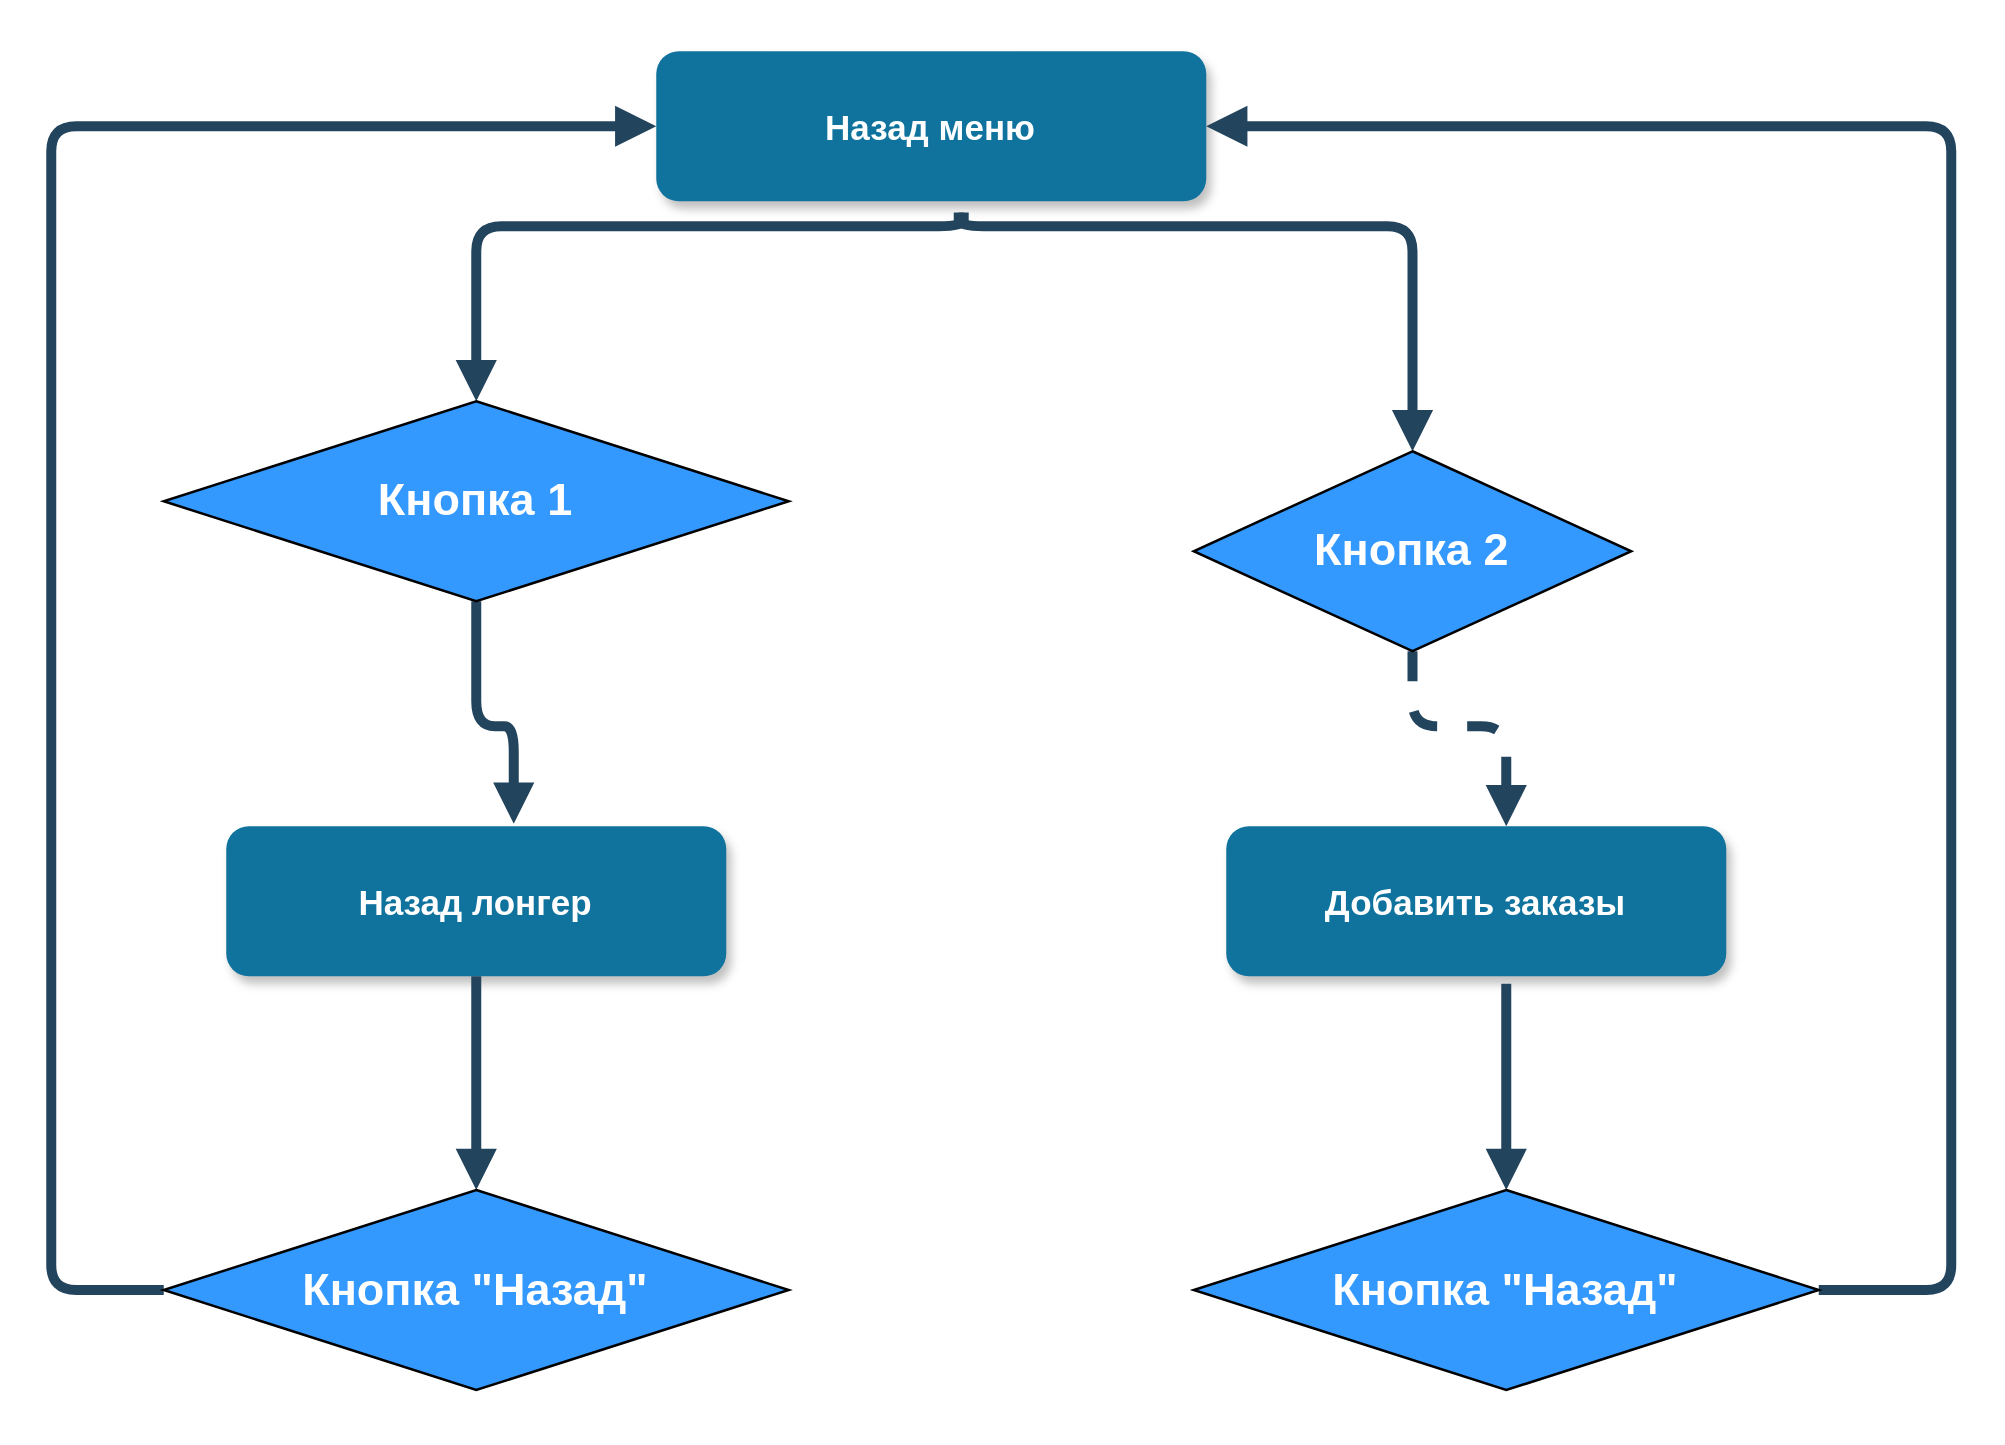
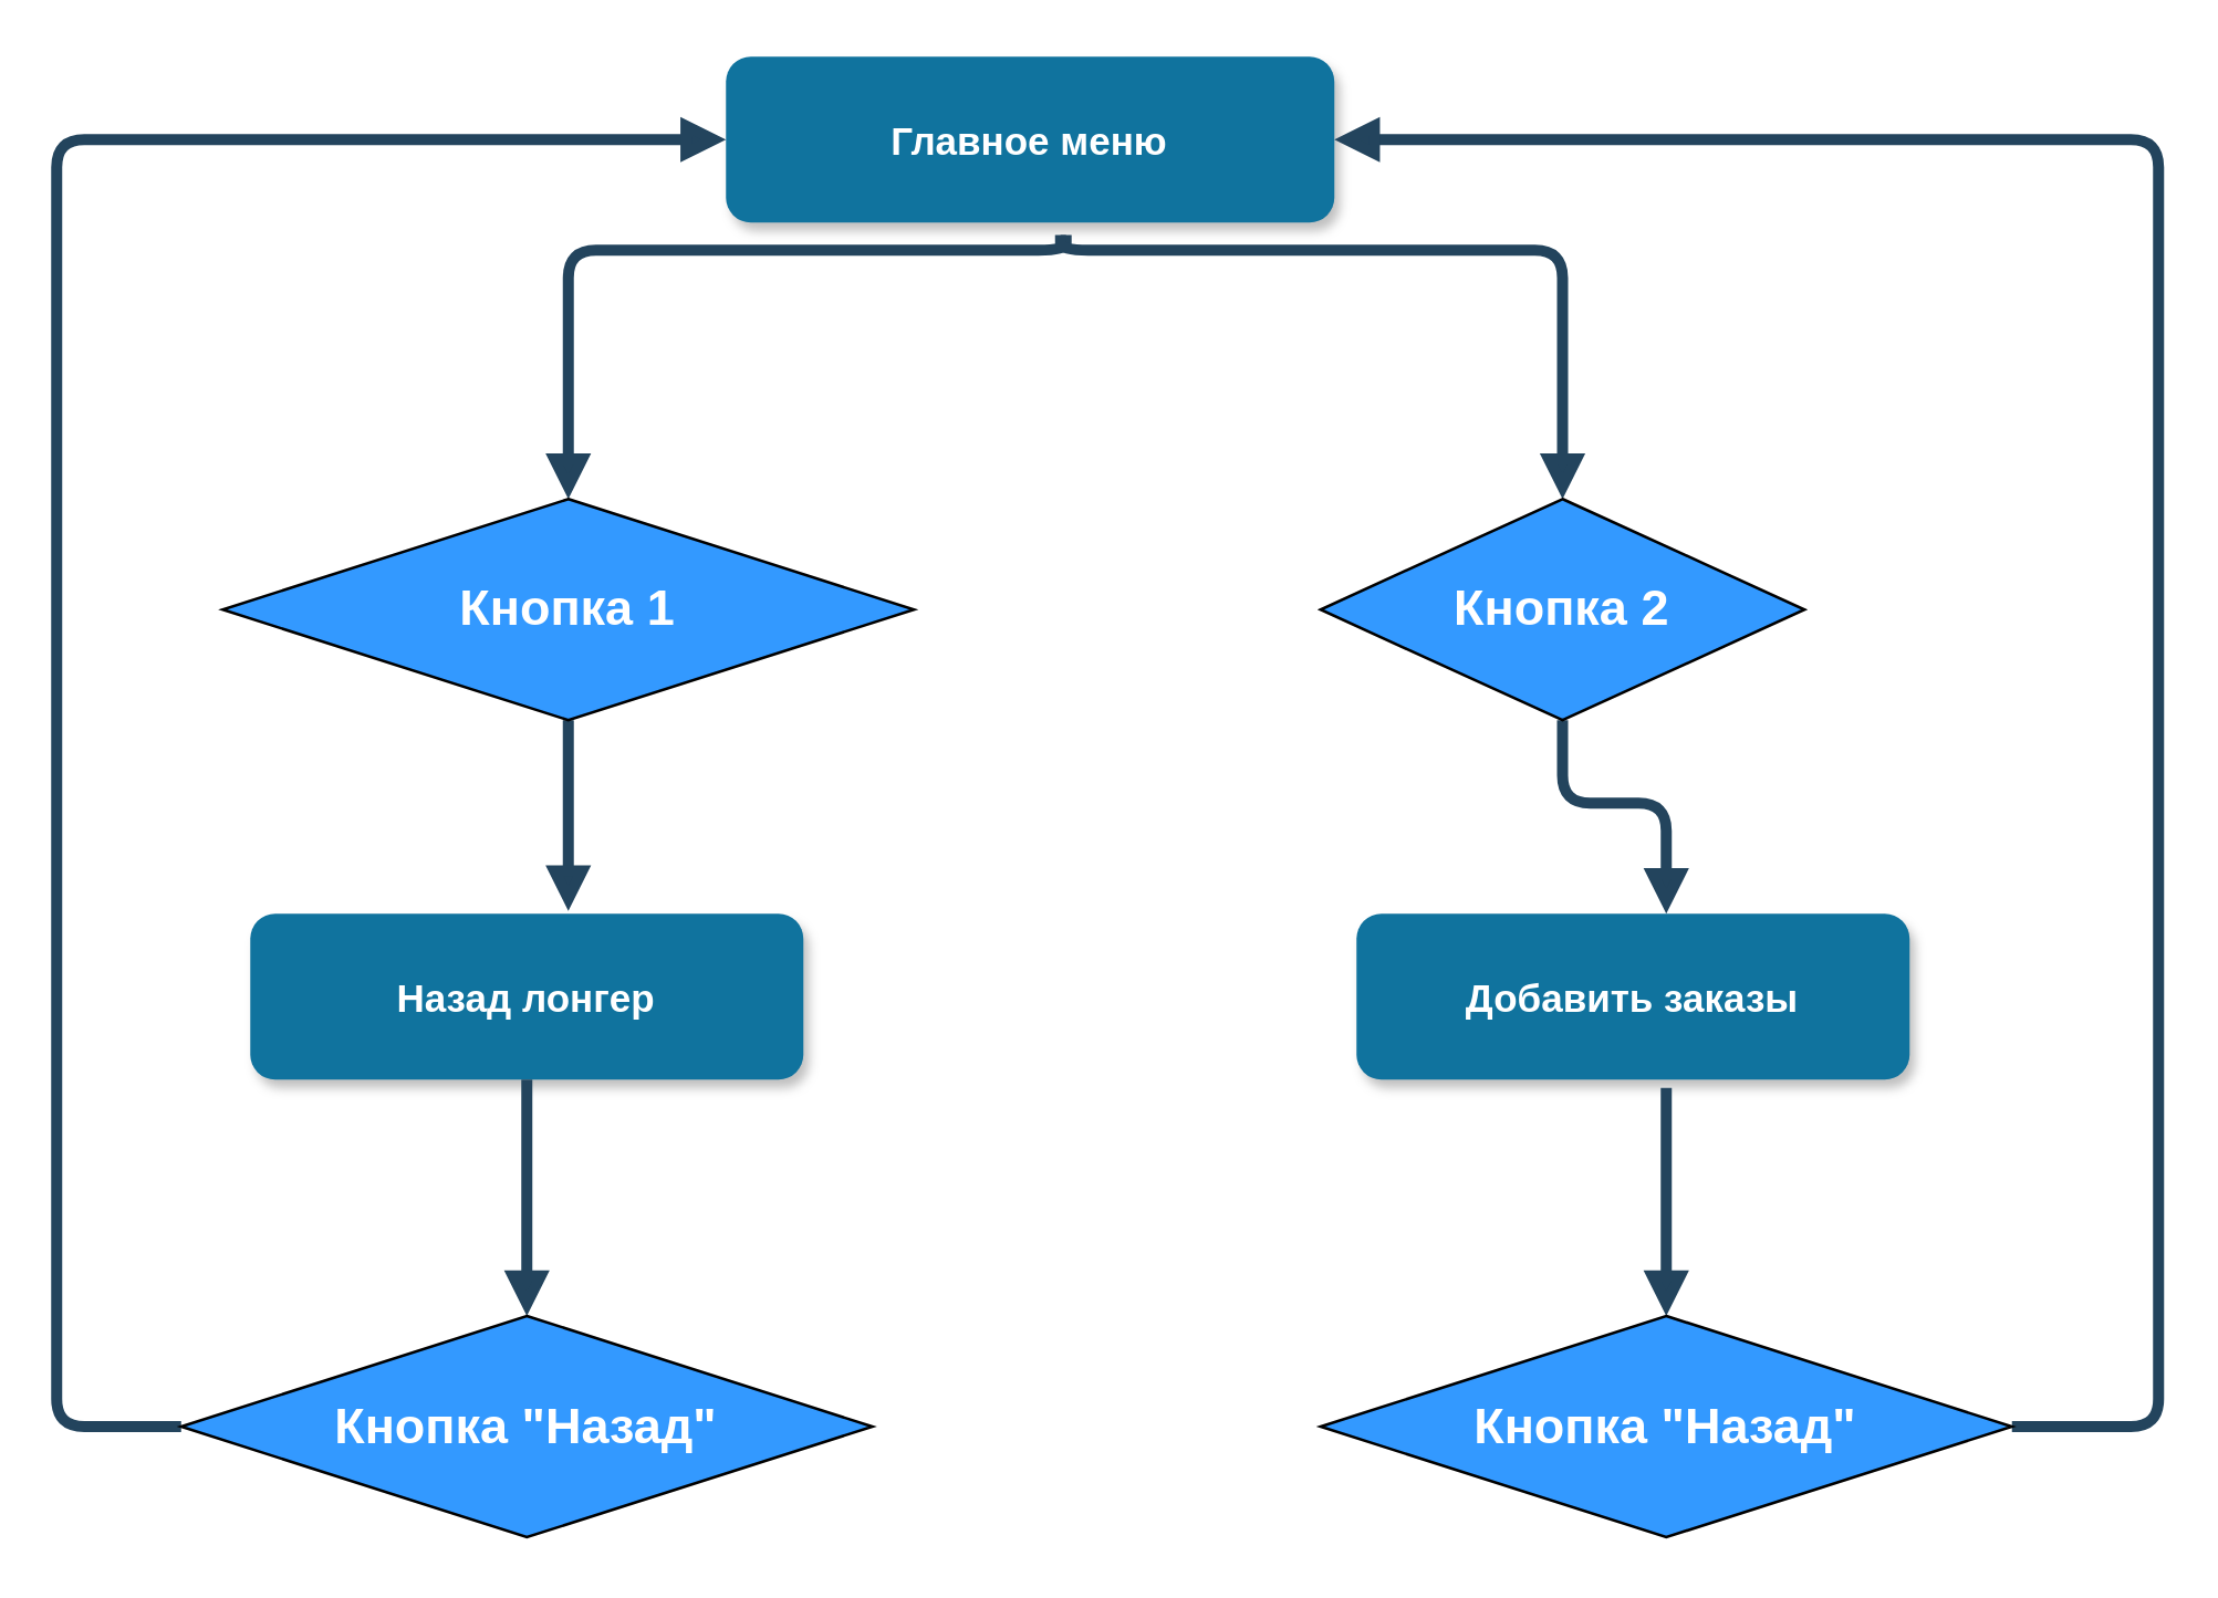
- <mxCell id="2" value="Назад меню" style="rounded=1;fillColor=#10739E;strokeColor=none;shadow=1;gradientColor=none;fontStyle=1;fontColor=#FFFFFF;fontSize=14;gradientDirection=west;" vertex="1" parent="1"><mxGeometry x="262" y="20" width="220" height="60" as="geometry" /></mxCell>
+ <mxCell id="2" value="Главное меню" style="rounded=1;fillColor=#10739E;strokeColor=none;shadow=1;gradientColor=none;fontStyle=1;fontColor=#FFFFFF;fontSize=14;gradientDirection=west;" vertex="1" parent="1"><mxGeometry x="262" y="20" width="220" height="60" as="geometry" /></mxCell>
- <mxCell id="15" value="&lt;h2&gt;&lt;font color=&quot;#FFFFFF&quot;&gt;Кнопка 1&lt;/font&gt;&lt;/h2&gt;" style="rhombus;whiteSpace=wrap;html=1;gradientColor=none;fillColor=#3399FF;" vertex="1" parent="1"><mxGeometry x="65" y="160" width="250" height="80" as="geometry" /></mxCell>
+ <mxCell id="15" value="&lt;h2&gt;&lt;font color=&quot;#FFFFFF&quot;&gt;Кнопка 1&lt;/font&gt;&lt;/h2&gt;" style="rhombus;whiteSpace=wrap;html=1;gradientColor=none;fillColor=#3399FF;" vertex="1" parent="1"><mxGeometry x="80" y="180" width="250" height="80" as="geometry" /></mxCell>
- <mxCell id="6" value="" style="edgeStyle=elbowEdgeStyle;elbow=vertical;strokeWidth=4;endArrow=block;endFill=1;fontStyle=1;strokeColor=#23445D;exitX=0.5;exitY=1;exitDx=0;exitDy=0;dashed=1;" parent="1" source="16" target="4" edge="1"><mxGeometry x="22" y="165.5" width="100" height="100" as="geometry"><mxPoint x="603" y="270" as="sourcePoint" /><mxPoint x="-228" y="-24.5" as="targetPoint" /><Array as="points"><mxPoint x="602" y="290" /></Array></mxGeometry></mxCell>
+ <mxCell id="6" value="" style="edgeStyle=elbowEdgeStyle;elbow=vertical;strokeWidth=4;endArrow=block;endFill=1;fontStyle=1;strokeColor=#23445D;exitX=0.5;exitY=1;exitDx=0;exitDy=0;" parent="1" source="16" target="4" edge="1"><mxGeometry x="22" y="165.5" width="100" height="100" as="geometry"><mxPoint x="603" y="270" as="sourcePoint" /><mxPoint x="-228" y="-24.5" as="targetPoint" /><Array as="points"><mxPoint x="602" y="290" /></Array></mxGeometry></mxCell>
